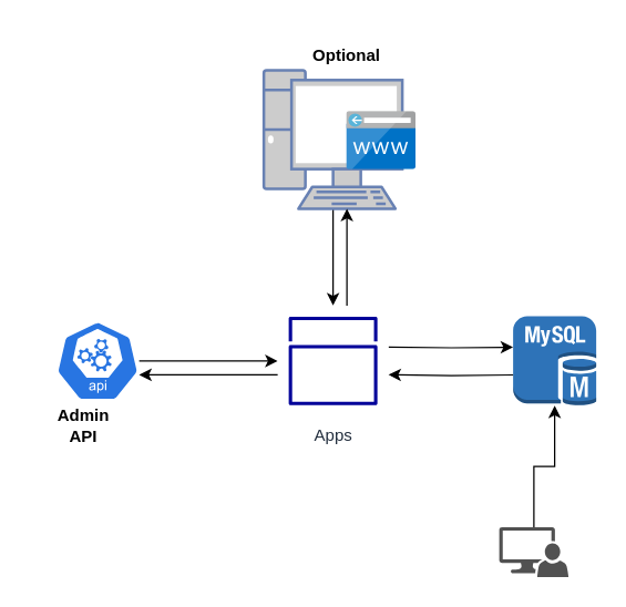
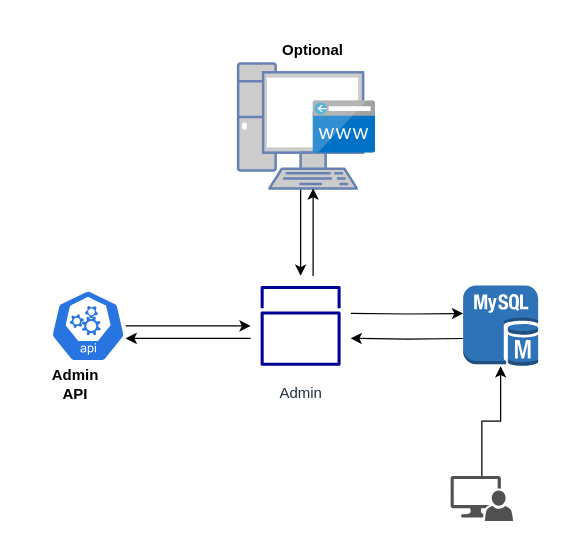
- <mxCell id="8" value="Apps" style="sketch=0;outlineConnect=0;fontColor=#232F3E;gradientColor=none;strokeColor=#000099;fillColor=#ffffff;dashed=0;verticalLabelPosition=bottom;verticalAlign=top;align=center;html=1;fontSize=12;fontStyle=0;aspect=fixed;shape=mxgraph.aws4.resourceIcon;resIcon=mxgraph.aws4.apps;" vertex="1" parent="1"><mxGeometry x="200" y="220" width="80" height="80" as="geometry" /></mxCell>
+ <mxCell id="8" value="Admin" style="sketch=0;outlineConnect=0;fontColor=#232F3E;gradientColor=none;strokeColor=#000099;fillColor=#ffffff;dashed=0;verticalLabelPosition=bottom;verticalAlign=top;align=center;html=1;fontSize=12;fontStyle=0;aspect=fixed;shape=mxgraph.aws4.resourceIcon;resIcon=mxgraph.aws4.apps;" vertex="1" parent="1"><mxGeometry x="200" y="220" width="80" height="80" as="geometry" /></mxCell>
